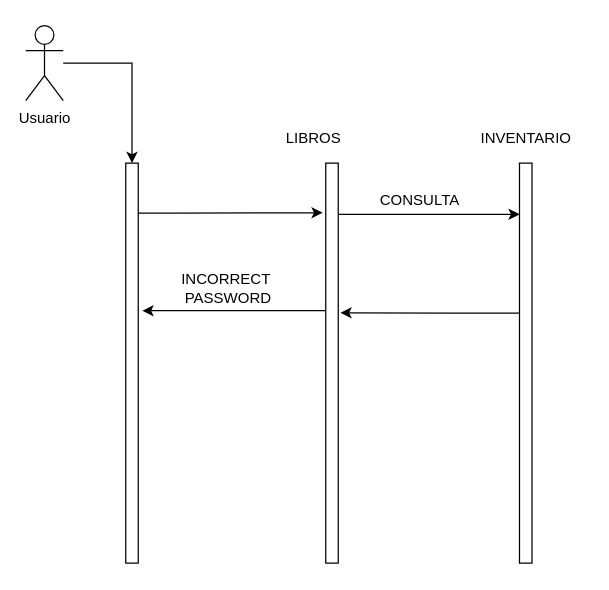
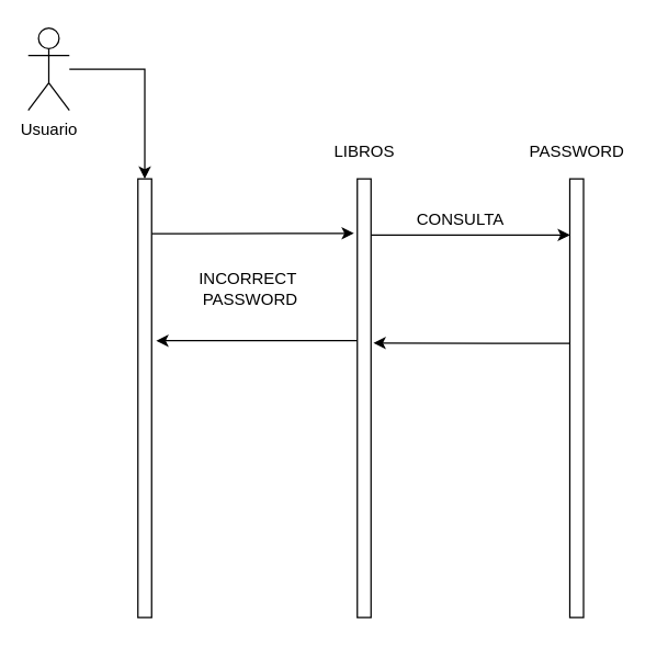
- <mxCell id="9" value="LIBROS" style="text;html=1;align=center;verticalAlign=middle;resizable=0;points=[];autosize=1;strokeColor=none;fillColor=none;" vertex="1" parent="1"><mxGeometry x="220" y="100" width="60" height="20" as="geometry" /></mxCell>
+ <mxCell id="9" value="LIBROS" style="text;html=1;align=center;verticalAlign=middle;resizable=0;points=[];autosize=1;strokeColor=none;fillColor=none;" vertex="1" parent="1"><mxGeometry x="235" y="100" width="60" height="20" as="geometry" /></mxCell>
- <mxCell id="12" value="INVENTARIO" style="text;html=1;align=center;verticalAlign=middle;resizable=0;points=[];autosize=1;strokeColor=none;fillColor=none;" vertex="1" parent="1"><mxGeometry x="375" y="100" width="90" height="20" as="geometry" /></mxCell>
+ <mxCell id="12" value="PASSWORD" style="text;html=1;align=center;verticalAlign=middle;resizable=0;points=[];autosize=1;strokeColor=none;fillColor=none;" vertex="1" parent="1"><mxGeometry x="375" y="100" width="90" height="20" as="geometry" /></mxCell>
- <mxCell id="14" value="INCORRECT&lt;br&gt;&amp;nbsp;PASSWORD" style="text;html=1;align=center;verticalAlign=middle;resizable=0;points=[];autosize=1;strokeColor=none;fillColor=none;" vertex="1" parent="1"><mxGeometry x="135" y="215" width="90" height="30" as="geometry" /></mxCell>
+ <mxCell id="14" value="INCORRECT&lt;br&gt;&amp;nbsp;PASSWORD" style="text;html=1;align=center;verticalAlign=middle;resizable=0;points=[];autosize=1;strokeColor=none;fillColor=none;" vertex="1" parent="1"><mxGeometry x="135" y="195" width="90" height="30" as="geometry" /></mxCell>
